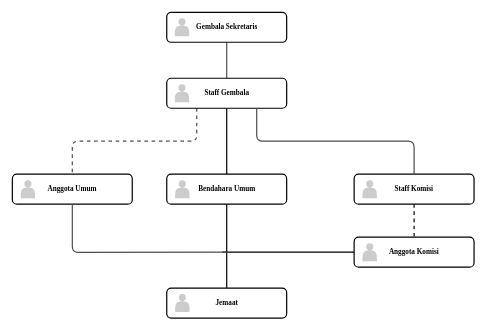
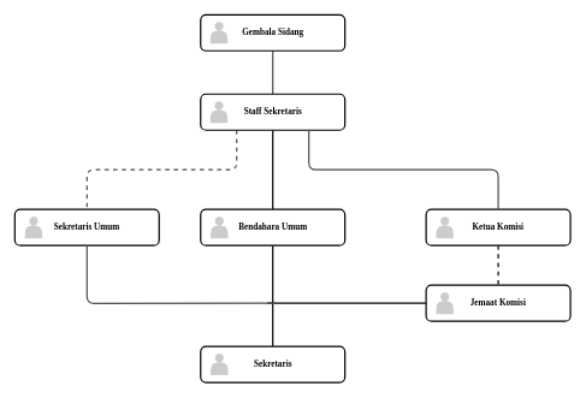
- <mxCell id="9" value="&lt;div&gt;&lt;span&gt;Gembala Sekretaris&lt;/span&gt;&lt;/div&gt;" style="whiteSpace=wrap;html=1;rounded=1;shadow=0;comic=0;strokeWidth=2;fontFamily=Verdana;align=center;fontSize=12;fontStyle=1" parent="1" vertex="1"><mxGeometry x="277.5" y="20" width="200" height="50" as="geometry" /></mxCell>
+ <mxCell id="9" value="&lt;div&gt;&lt;span&gt;Gembala Sidang&lt;/span&gt;&lt;/div&gt;" style="whiteSpace=wrap;html=1;rounded=1;shadow=0;comic=0;strokeWidth=2;fontFamily=Verdana;align=center;fontSize=12;fontStyle=1" parent="1" vertex="1"><mxGeometry x="277.5" y="20" width="200" height="50" as="geometry" /></mxCell>
- <mxCell id="7" value="Staff Gembala" style="whiteSpace=wrap;html=1;rounded=1;shadow=0;comic=0;strokeWidth=2;fontFamily=Verdana;align=center;fontSize=12;fontStyle=1" parent="1" vertex="1"><mxGeometry x="277.5" y="130" width="200" height="50" as="geometry" /></mxCell>
+ <mxCell id="7" value="Staff Sekretaris" style="whiteSpace=wrap;html=1;rounded=1;shadow=0;comic=0;strokeWidth=2;fontFamily=Verdana;align=center;fontSize=12;fontStyle=1" parent="1" vertex="1"><mxGeometry x="277.5" y="130" width="200" height="50" as="geometry" /></mxCell>
- <mxCell id="4" value="Anggota Umum" style="whiteSpace=wrap;html=1;rounded=1;shadow=0;comic=0;strokeWidth=2;fontFamily=Verdana;align=center;fontSize=12;fontStyle=1" parent="1" vertex="1"><mxGeometry x="20" y="290" width="200" height="50" as="geometry" /></mxCell>
+ <mxCell id="4" value="Sekretaris Umum" style="whiteSpace=wrap;html=1;rounded=1;shadow=0;comic=0;strokeWidth=2;fontFamily=Verdana;align=center;fontSize=12;fontStyle=1" parent="1" vertex="1"><mxGeometry x="20" y="290" width="200" height="50" as="geometry" /></mxCell>
- <mxCell id="14" value="Staff Komisi" style="whiteSpace=wrap;html=1;rounded=1;shadow=0;comic=0;strokeWidth=2;fontFamily=Verdana;align=center;fontSize=12;fontStyle=1" vertex="1" parent="1"><mxGeometry x="590" y="290" width="200" height="50" as="geometry" /></mxCell>
+ <mxCell id="14" value="Ketua Komisi" style="whiteSpace=wrap;html=1;rounded=1;shadow=0;comic=0;strokeWidth=2;fontFamily=Verdana;align=center;fontSize=12;fontStyle=1" vertex="1" parent="1"><mxGeometry x="590" y="290" width="200" height="50" as="geometry" /></mxCell>
- <mxCell id="18" value="Anggota Komisi" style="whiteSpace=wrap;html=1;rounded=1;shadow=0;comic=0;strokeWidth=2;fontFamily=Verdana;align=center;fontSize=12;fontStyle=1" vertex="1" parent="1"><mxGeometry x="590" y="395" width="200" height="50" as="geometry" /></mxCell>
+ <mxCell id="18" value="Jemaat Komisi" style="whiteSpace=wrap;html=1;rounded=1;shadow=0;comic=0;strokeWidth=2;fontFamily=Verdana;align=center;fontSize=12;fontStyle=1" vertex="1" parent="1"><mxGeometry x="590" y="395" width="200" height="50" as="geometry" /></mxCell>
- <mxCell id="20" value="Jemaat" style="whiteSpace=wrap;html=1;rounded=1;shadow=0;comic=0;strokeWidth=2;fontFamily=Verdana;align=center;fontSize=12;fontStyle=1" vertex="1" parent="1"><mxGeometry x="277.5" y="480" width="200" height="50" as="geometry" /></mxCell>
+ <mxCell id="20" value="Sekretaris" style="whiteSpace=wrap;html=1;rounded=1;shadow=0;comic=0;strokeWidth=2;fontFamily=Verdana;align=center;fontSize=12;fontStyle=1" vertex="1" parent="1"><mxGeometry x="277.5" y="480" width="200" height="50" as="geometry" /></mxCell>
